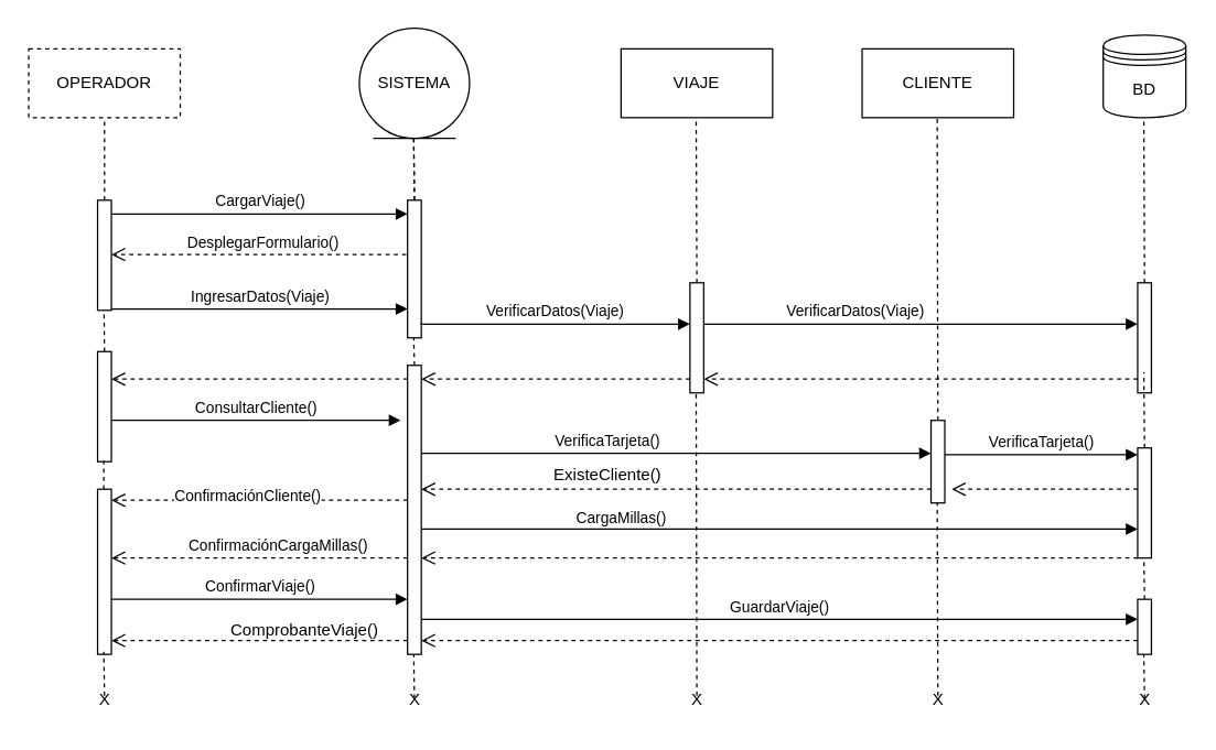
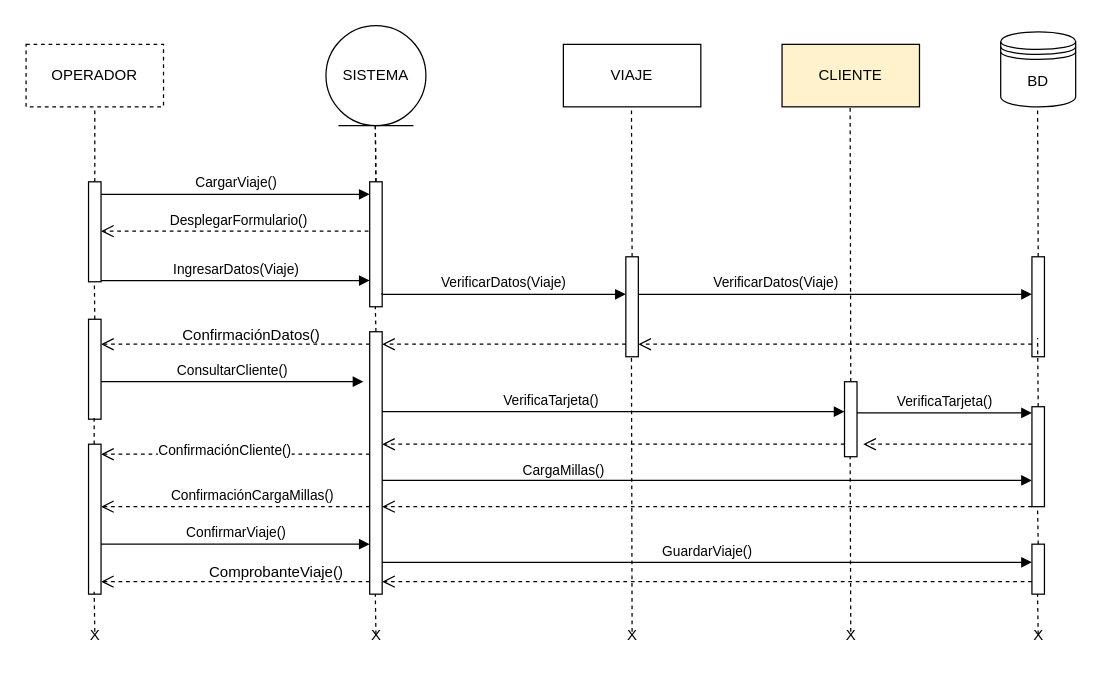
- <mxCell id="29" value="CLIENTE" style="html=1;whiteSpace=wrap;" vertex="1" parent="1"><mxGeometry x="625" y="35" width="110" height="50" as="geometry" /></mxCell>
+ <mxCell id="29" value="CLIENTE" style="html=1;whiteSpace=wrap;fillColor=#fff2cc;" vertex="1" parent="1"><mxGeometry x="625" y="35" width="110" height="50" as="geometry" /></mxCell>
+ <mxCell id="22" value="ConfirmaciónDatos()" style="text;html=1;align=center;verticalAlign=middle;resizable=0;points=[];autosize=1;strokeColor=none;fillColor=none;" vertex="1" parent="1"><mxGeometry x="135" y="253" width="130" height="30" as="geometry" /></mxCell>
- <mxCell id="38" value="ExisteCliente()" style="text;html=1;align=center;verticalAlign=middle;resizable=0;points=[];autosize=1;strokeColor=none;fillColor=none;" vertex="1" parent="1"><mxGeometry x="390" y="330" width="100" height="30" as="geometry" /></mxCell>
